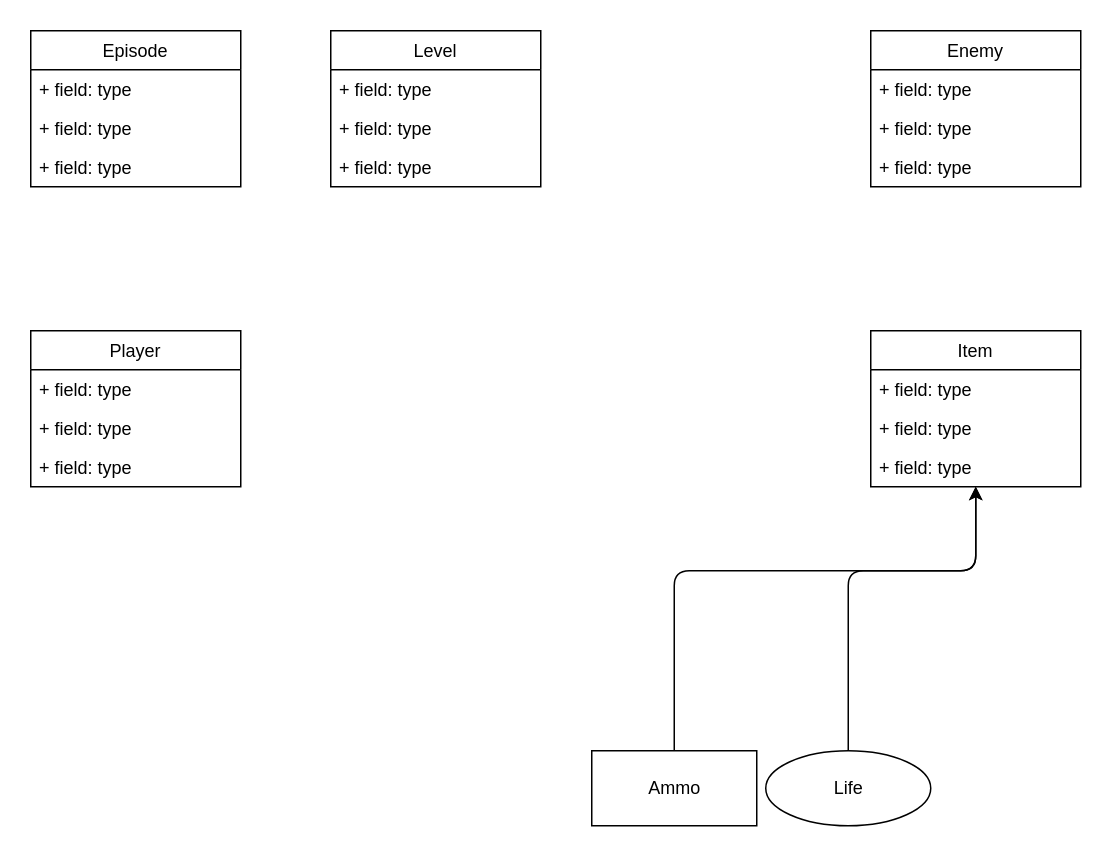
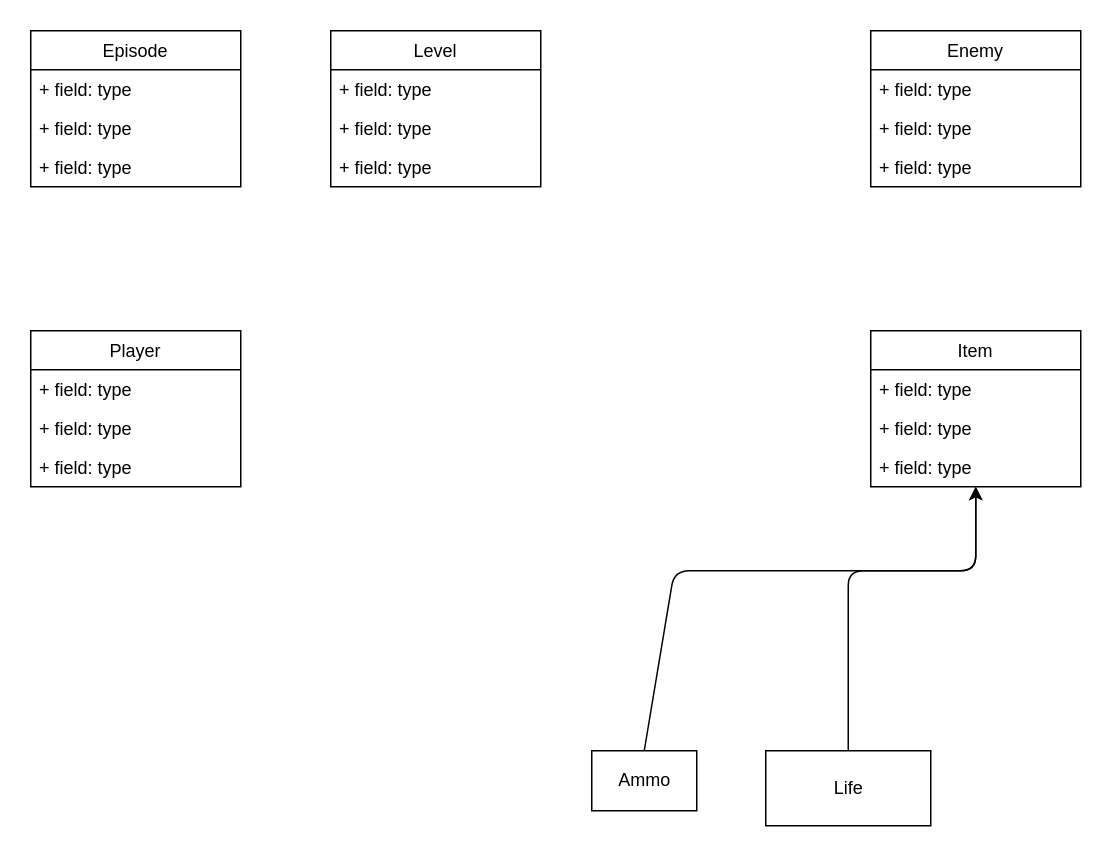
- <mxCell id="22" value="Ammo" style="html=1;" vertex="1" parent="1"><mxGeometry x="394" y="500" width="110" height="50" as="geometry" /></mxCell>
+ <mxCell id="22" value="Ammo" style="html=1;" vertex="1" parent="1"><mxGeometry x="394" y="500" width="70" height="40" as="geometry" /></mxCell>
- <mxCell id="24" value="Life" style="ellipse;html=1;" vertex="1" parent="1"><mxGeometry x="510" y="500" width="110" height="50" as="geometry" /></mxCell>
+ <mxCell id="24" value="Life" style="html=1;" vertex="1" parent="1"><mxGeometry x="510" y="500" width="110" height="50" as="geometry" /></mxCell>
